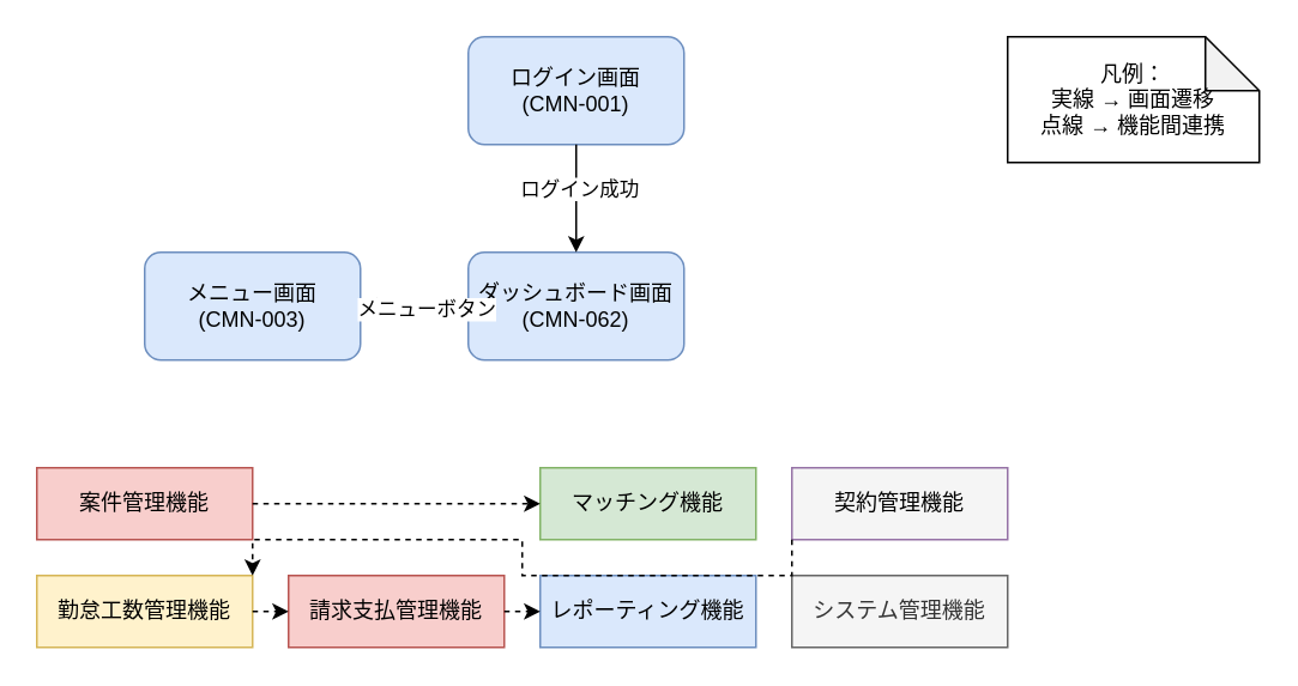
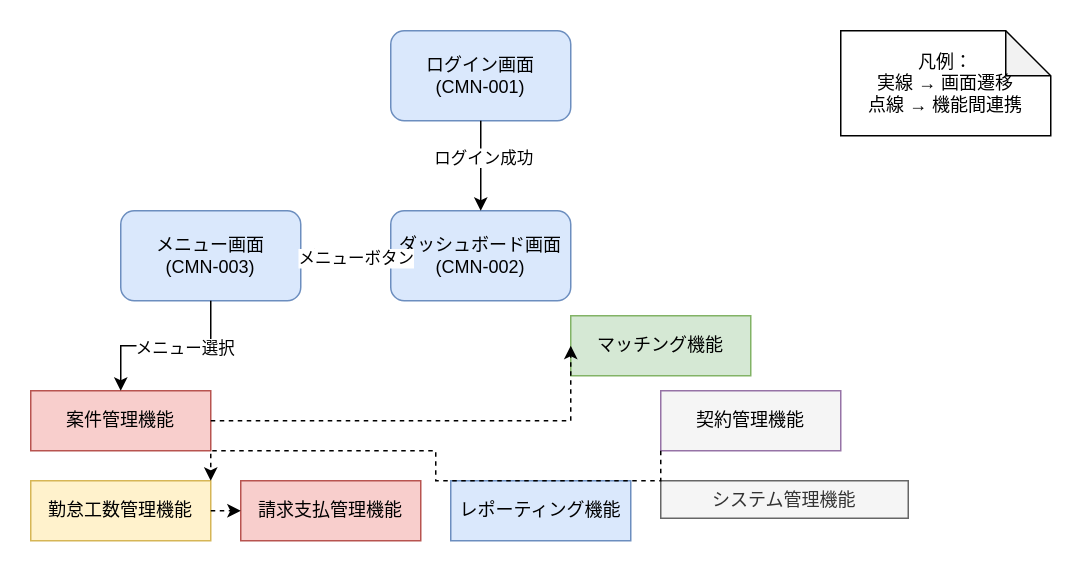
- <mxCell id="3" value="ダッシュボード画面&#10;(CMN-062)" style="rounded=1;whiteSpace=wrap;html=1;fillColor=#dae8fc;strokeColor=#6c8ebf;" vertex="1" parent="1"><mxGeometry x="260" y="140" width="120" height="60" as="geometry" /></mxCell>
+ <mxCell id="3" value="ダッシュボード画面&#10;(CMN-002)" style="rounded=1;whiteSpace=wrap;html=1;fillColor=#dae8fc;strokeColor=#6c8ebf;" vertex="1" parent="1"><mxGeometry x="260" y="140" width="120" height="60" as="geometry" /></mxCell>
+ <mxCell id="16" style="edgeStyle=orthogonalEdgeStyle;rounded=0;orthogonalLoop=1;jettySize=auto;html=1;exitX=0.5;exitY=1;exitDx=0;exitDy=0;entryX=0.5;entryY=0;entryDx=0;entryDy=0;" edge="1" parent="1" source="4" target="9"><mxGeometry relative="1" as="geometry"><Array as="points"><mxPoint x="140" y="230" /><mxPoint x="80" y="230" /></Array></mxGeometry></mxCell>
+ <mxCell id="17" value="メニュー選択" style="edgeLabel;html=1;align=center;verticalAlign=middle;resizable=0;points=[];" vertex="1" connectable="0" parent="16"><mxGeometry x="-0.2" y="1" relative="1" as="geometry"><mxPoint as="offset" /></mxGeometry></mxCell>
- <mxCell id="10" value="マッチング機能" style="rounded=0;whiteSpace=wrap;html=1;fillColor=#d5e8d4;strokeColor=#82b366;" vertex="1" parent="1"><mxGeometry x="300" y="260" width="120" height="40" as="geometry" /></mxCell>
+ <mxCell id="10" value="マッチング機能" style="rounded=0;whiteSpace=wrap;html=1;fillColor=#d5e8d4;strokeColor=#82b366;" vertex="1" parent="1"><mxGeometry x="380" y="210" width="120" height="40" as="geometry" /></mxCell>
- <mxCell id="21" style="edgeStyle=orthogonalEdgeStyle;rounded=0;orthogonalLoop=1;jettySize=auto;html=1;exitX=1;exitY=0.5;exitDx=0;exitDy=0;entryX=0;entryY=0.5;entryDx=0;entryDy=0;dashed=1;" edge="1" parent="1" source="13" target="14"><mxGeometry relative="1" as="geometry" /></mxCell>
- <mxCell id="15" value="システム管理機能" style="rounded=0;whiteSpace=wrap;html=1;fillColor=#f5f5f5;strokeColor=#666666;fontColor=#333333;" vertex="1" parent="1"><mxGeometry x="440" y="320" width="120" height="40" as="geometry" /></mxCell>
+ <mxCell id="15" value="システム管理機能" style="rounded=0;whiteSpace=wrap;html=1;fillColor=#f5f5f5;strokeColor=#666666;fontColor=#333333;" vertex="1" parent="1"><mxGeometry x="440" y="320" width="165" height="25" as="geometry" /></mxCell>
